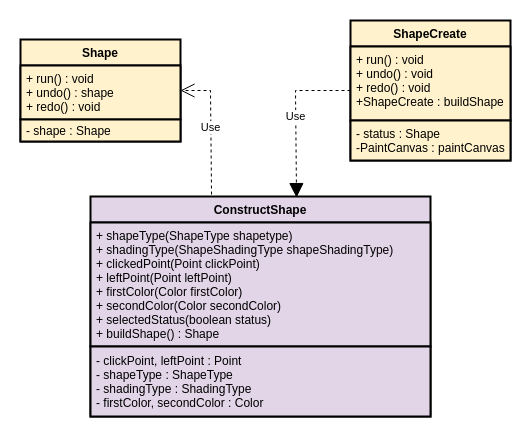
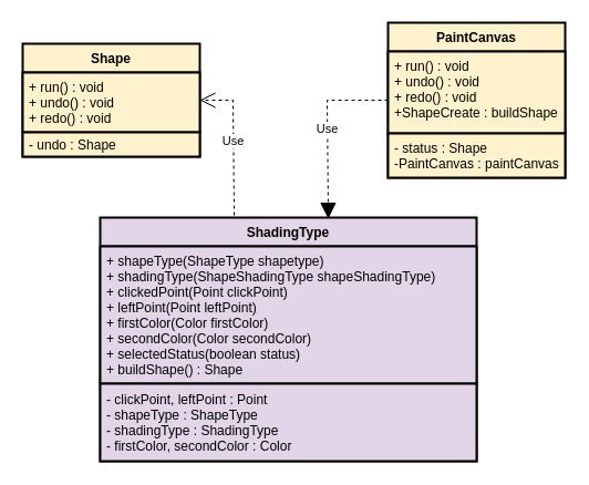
- <mxCell id="2" value="ShapeCreate" style="swimlane;fontStyle=1;align=center;verticalAlign=top;childLayout=stackLayout;horizontal=1;startSize=26;horizontalStack=0;resizeParent=1;resizeParentMax=0;resizeLast=0;collapsible=1;marginBottom=0;strokeColor=#000000;strokeWidth=2;fillColor=#fff2cc;" parent="1" vertex="1"><mxGeometry x="350" y="20" width="160" height="140" as="geometry" /></mxCell>
+ <mxCell id="2" value="PaintCanvas" style="swimlane;fontStyle=1;align=center;verticalAlign=top;childLayout=stackLayout;horizontal=1;startSize=26;horizontalStack=0;resizeParent=1;resizeParentMax=0;resizeLast=0;collapsible=1;marginBottom=0;strokeColor=#000000;strokeWidth=2;fillColor=#fff2cc;" parent="1" vertex="1"><mxGeometry x="350" y="20" width="160" height="140" as="geometry" /></mxCell>
- <mxCell id="9" value="+ run() : void&#10;+ undo() : shape&#10;+ redo() : void" style="text;strokeColor=#000000;fillColor=#fff2cc;align=left;verticalAlign=top;spacingLeft=4;spacingRight=4;overflow=hidden;rotatable=0;points=[[0,0.5],[1,0.5]];portConstraint=eastwest;strokeWidth=2;" parent="8" vertex="1"><mxGeometry y="26" width="160" height="54" as="geometry" /></mxCell>
+ <mxCell id="9" value="+ run() : void&#10;+ undo() : void&#10;+ redo() : void" style="text;strokeColor=#000000;fillColor=#fff2cc;align=left;verticalAlign=top;spacingLeft=4;spacingRight=4;overflow=hidden;rotatable=0;points=[[0,0.5],[1,0.5]];portConstraint=eastwest;strokeWidth=2;" parent="8" vertex="1"><mxGeometry y="26" width="160" height="54" as="geometry" /></mxCell>
- <mxCell id="10" value="- shape : Shape" style="text;strokeColor=#000000;fillColor=#fff2cc;align=left;verticalAlign=middle;spacingLeft=4;spacingRight=4;overflow=hidden;rotatable=0;points=[[0,0.5],[1,0.5]];portConstraint=eastwest;strokeWidth=2;" parent="8" vertex="1"><mxGeometry y="80" width="160" height="22" as="geometry" /></mxCell>
+ <mxCell id="10" value="- undo : Shape" style="text;strokeColor=#000000;fillColor=#fff2cc;align=left;verticalAlign=middle;spacingLeft=4;spacingRight=4;overflow=hidden;rotatable=0;points=[[0,0.5],[1,0.5]];portConstraint=eastwest;strokeWidth=2;" parent="8" vertex="1"><mxGeometry y="80" width="160" height="22" as="geometry" /></mxCell>
- <mxCell id="5" value="ConstructShape" style="swimlane;fontStyle=1;align=center;verticalAlign=top;childLayout=stackLayout;horizontal=1;startSize=26;horizontalStack=0;resizeParent=1;resizeParentMax=0;resizeLast=0;collapsible=1;marginBottom=0;strokeColor=#000000;strokeWidth=2;fillColor=#e1d5e7;" parent="1" vertex="1"><mxGeometry x="90" y="196" width="340" height="220" as="geometry" /></mxCell>
+ <mxCell id="5" value="ShadingType" style="swimlane;fontStyle=1;align=center;verticalAlign=top;childLayout=stackLayout;horizontal=1;startSize=26;horizontalStack=0;resizeParent=1;resizeParentMax=0;resizeLast=0;collapsible=1;marginBottom=0;strokeColor=#000000;strokeWidth=2;fillColor=#e1d5e7;" parent="1" vertex="1"><mxGeometry x="90" y="196" width="340" height="220" as="geometry" /></mxCell>
